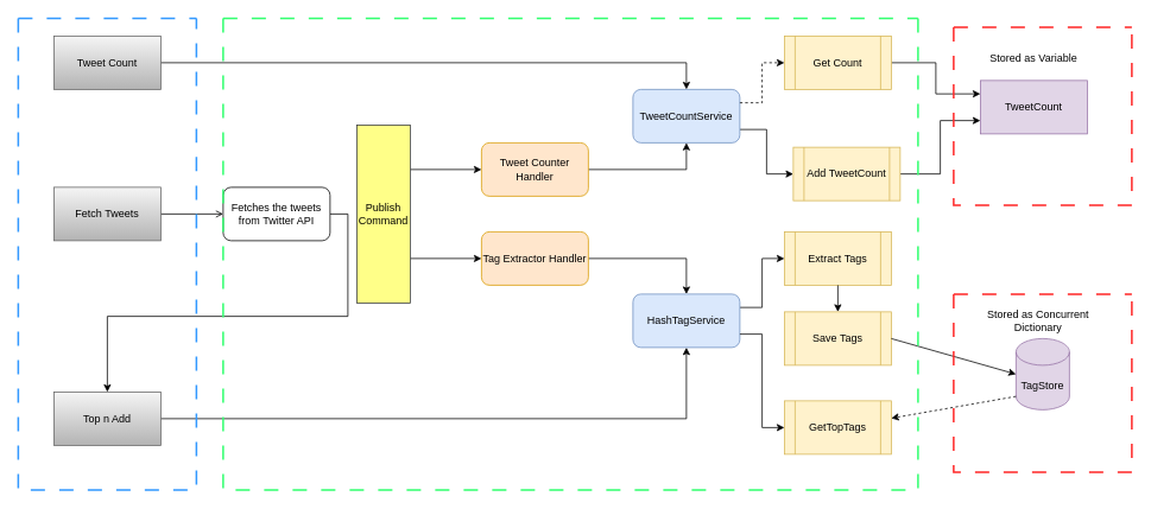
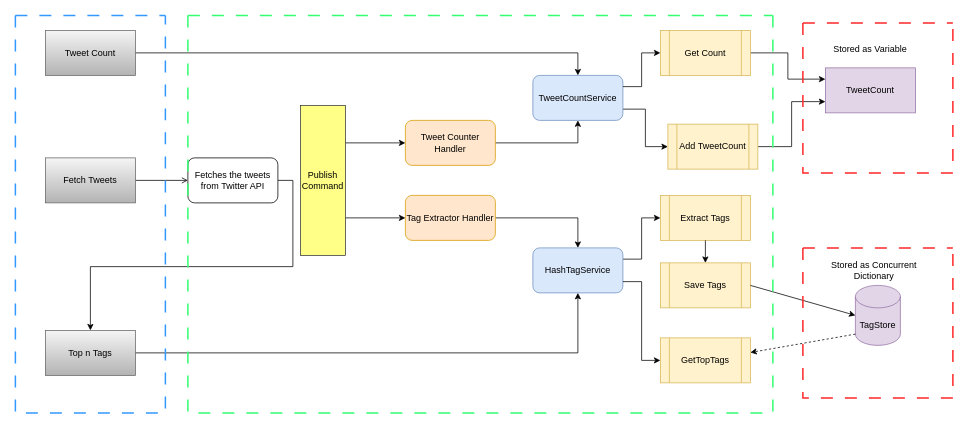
- <mxCell id="30" style="edgeStyle=orthogonalEdgeStyle;rounded=0;orthogonalLoop=1;jettySize=auto;html=1;entryX=0;entryY=0.5;entryDx=0;entryDy=0;exitX=1;exitY=0.25;exitDx=0;exitDy=0;dashed=1;" parent="1" source="19" target="32" edge="1"><mxGeometry relative="1" as="geometry"><mxPoint x="830" y="70" as="sourcePoint" /></mxGeometry></mxCell>
+ <mxCell id="30" style="edgeStyle=orthogonalEdgeStyle;rounded=0;orthogonalLoop=1;jettySize=auto;html=1;entryX=0;entryY=0.5;entryDx=0;entryDy=0;exitX=1;exitY=0.25;exitDx=0;exitDy=0;" parent="1" source="19" target="32" edge="1"><mxGeometry relative="1" as="geometry"><mxPoint x="830" y="70" as="sourcePoint" /></mxGeometry></mxCell>
- <mxCell id="15" value="Top n Add" style="rounded=0;whiteSpace=wrap;html=1;fillColor=#f5f5f5;gradientColor=#b3b3b3;strokeColor=#666666;" parent="1" vertex="1"><mxGeometry x="60" y="440" width="120" height="60" as="geometry" /></mxCell>
+ <mxCell id="15" value="Top n Tags" style="rounded=0;whiteSpace=wrap;html=1;fillColor=#f5f5f5;gradientColor=#b3b3b3;strokeColor=#666666;" parent="1" vertex="1"><mxGeometry x="60" y="440" width="120" height="60" as="geometry" /></mxCell>
